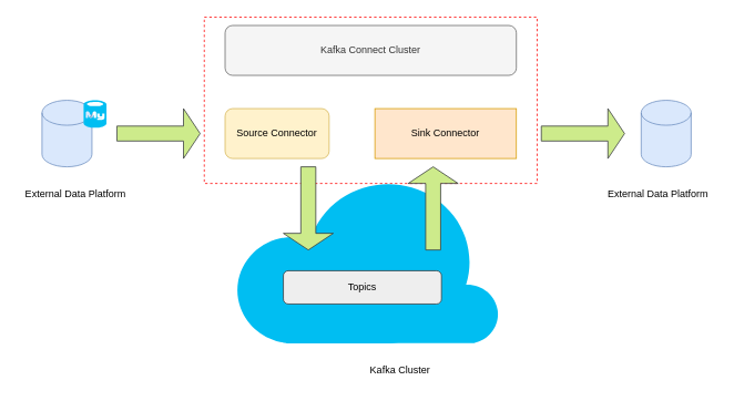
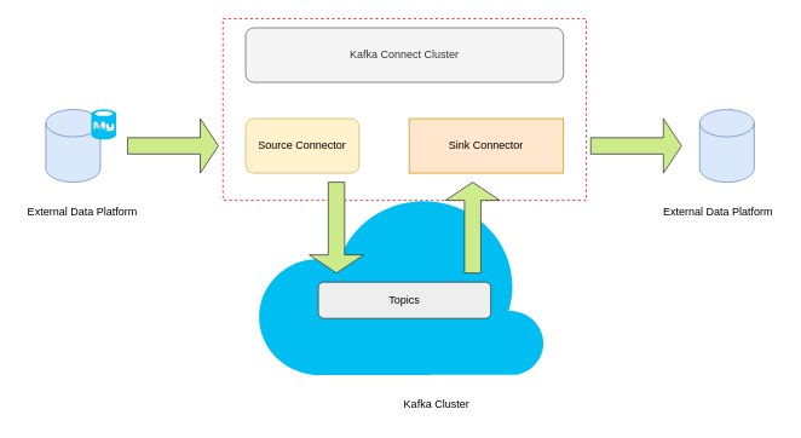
- <mxCell id="9" value="Topics" style="rounded=1;whiteSpace=wrap;html=1;fillColor=#eeeeee;strokeColor=#36393d;" parent="1" vertex="1"><mxGeometry x="340" y="325" width="190" height="40" as="geometry" /></mxCell>
+ <mxCell id="9" value="Topics" style="rounded=1;whiteSpace=wrap;html=1;fillColor=#eeeeee;strokeColor=#36393d;" parent="1" vertex="1"><mxGeometry x="350" y="310" width="190" height="40" as="geometry" /></mxCell>
